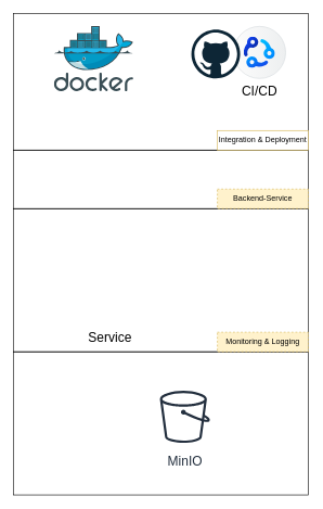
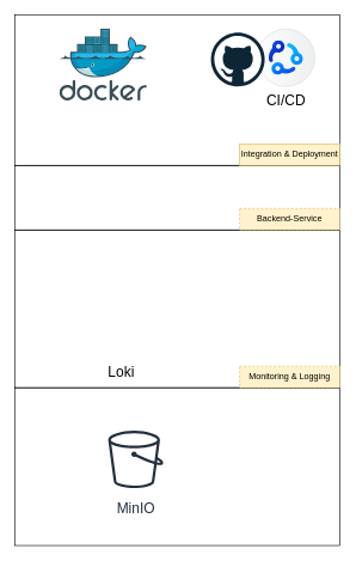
- <mxCell id="16" value="Integration &amp;amp; Deployment" style="rounded=0;whiteSpace=wrap;html=1;fillColor=#ffffff;strokeColor=#d6b656;" vertex="1" parent="1"><mxGeometry x="334.03" y="200" width="140" height="30" as="geometry" /></mxCell>
+ <mxCell id="16" value="Integration &amp;amp; Deployment" style="rounded=0;whiteSpace=wrap;html=1;fillColor=#fff2cc;strokeColor=#d6b656;" vertex="1" parent="1"><mxGeometry x="334.03" y="200" width="140" height="30" as="geometry" /></mxCell>
- <mxCell id="10" value="Service" style="shape=image;verticalLabelPosition=bottom;labelBackgroundColor=default;verticalAlign=top;aspect=fixed;imageAspect=0;image=https://grafana.com/media/docs/loki/logo-grafana-loki.png;fontSize=20;" vertex="1" parent="1"><mxGeometry x="126.5" y="414" width="85" height="85" as="geometry" /></mxCell>
+ <mxCell id="10" value="Loki" style="shape=image;verticalLabelPosition=bottom;labelBackgroundColor=default;verticalAlign=top;aspect=fixed;imageAspect=0;image=https://grafana.com/media/docs/loki/logo-grafana-loki.png;fontSize=20;" vertex="1" parent="1"><mxGeometry x="126.5" y="414" width="85" height="85" as="geometry" /></mxCell>
- <mxCell id="8" value="&lt;font style=&quot;font-size: 20px;&quot;&gt;MinIO&lt;/font&gt;" style="sketch=0;outlineConnect=0;fontColor=#232F3E;gradientColor=none;strokeColor=#232F3E;fillColor=#ffffff;dashed=0;verticalLabelPosition=bottom;verticalAlign=top;align=center;html=1;fontSize=12;fontStyle=0;aspect=fixed;shape=mxgraph.aws4.resourceIcon;resIcon=mxgraph.aws4.bucket;" vertex="1" parent="1"><mxGeometry x="234.03" y="590" width="100" height="100" as="geometry" /></mxCell>
+ <mxCell id="8" value="&lt;font style=&quot;font-size: 20px;&quot;&gt;MinIO&lt;/font&gt;" style="sketch=0;outlineConnect=0;fontColor=#232F3E;gradientColor=none;strokeColor=#232F3E;fillColor=#ffffff;dashed=0;verticalLabelPosition=bottom;verticalAlign=top;align=center;html=1;fontSize=12;fontStyle=0;aspect=fixed;shape=mxgraph.aws4.resourceIcon;resIcon=mxgraph.aws4.bucket;" vertex="1" parent="1"><mxGeometry x="139.03" y="590" width="100" height="100" as="geometry" /></mxCell>
